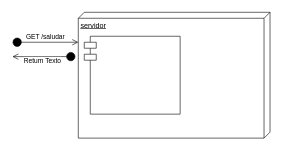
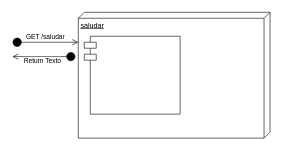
- <mxCell id="2" value="servidor&lt;div&gt;&lt;br&gt;&lt;/div&gt;&lt;div&gt;&lt;br&gt;&lt;/div&gt;&lt;div&gt;&lt;br&gt;&lt;/div&gt;" style="verticalAlign=top;align=left;spacingTop=8;spacingLeft=2;spacingRight=12;shape=cube;size=10;direction=south;fontStyle=4;html=1;whiteSpace=wrap;" vertex="1" parent="1"><mxGeometry x="130" y="20" width="320" height="210" as="geometry" /></mxCell>
+ <mxCell id="2" value="saludar&lt;div&gt;&lt;br&gt;&lt;/div&gt;&lt;div&gt;&lt;br&gt;&lt;/div&gt;&lt;div&gt;&lt;br&gt;&lt;/div&gt;" style="verticalAlign=top;align=left;spacingTop=8;spacingLeft=2;spacingRight=12;shape=cube;size=10;direction=south;fontStyle=4;html=1;whiteSpace=wrap;" vertex="1" parent="1"><mxGeometry x="130" y="20" width="320" height="210" as="geometry" /></mxCell>
